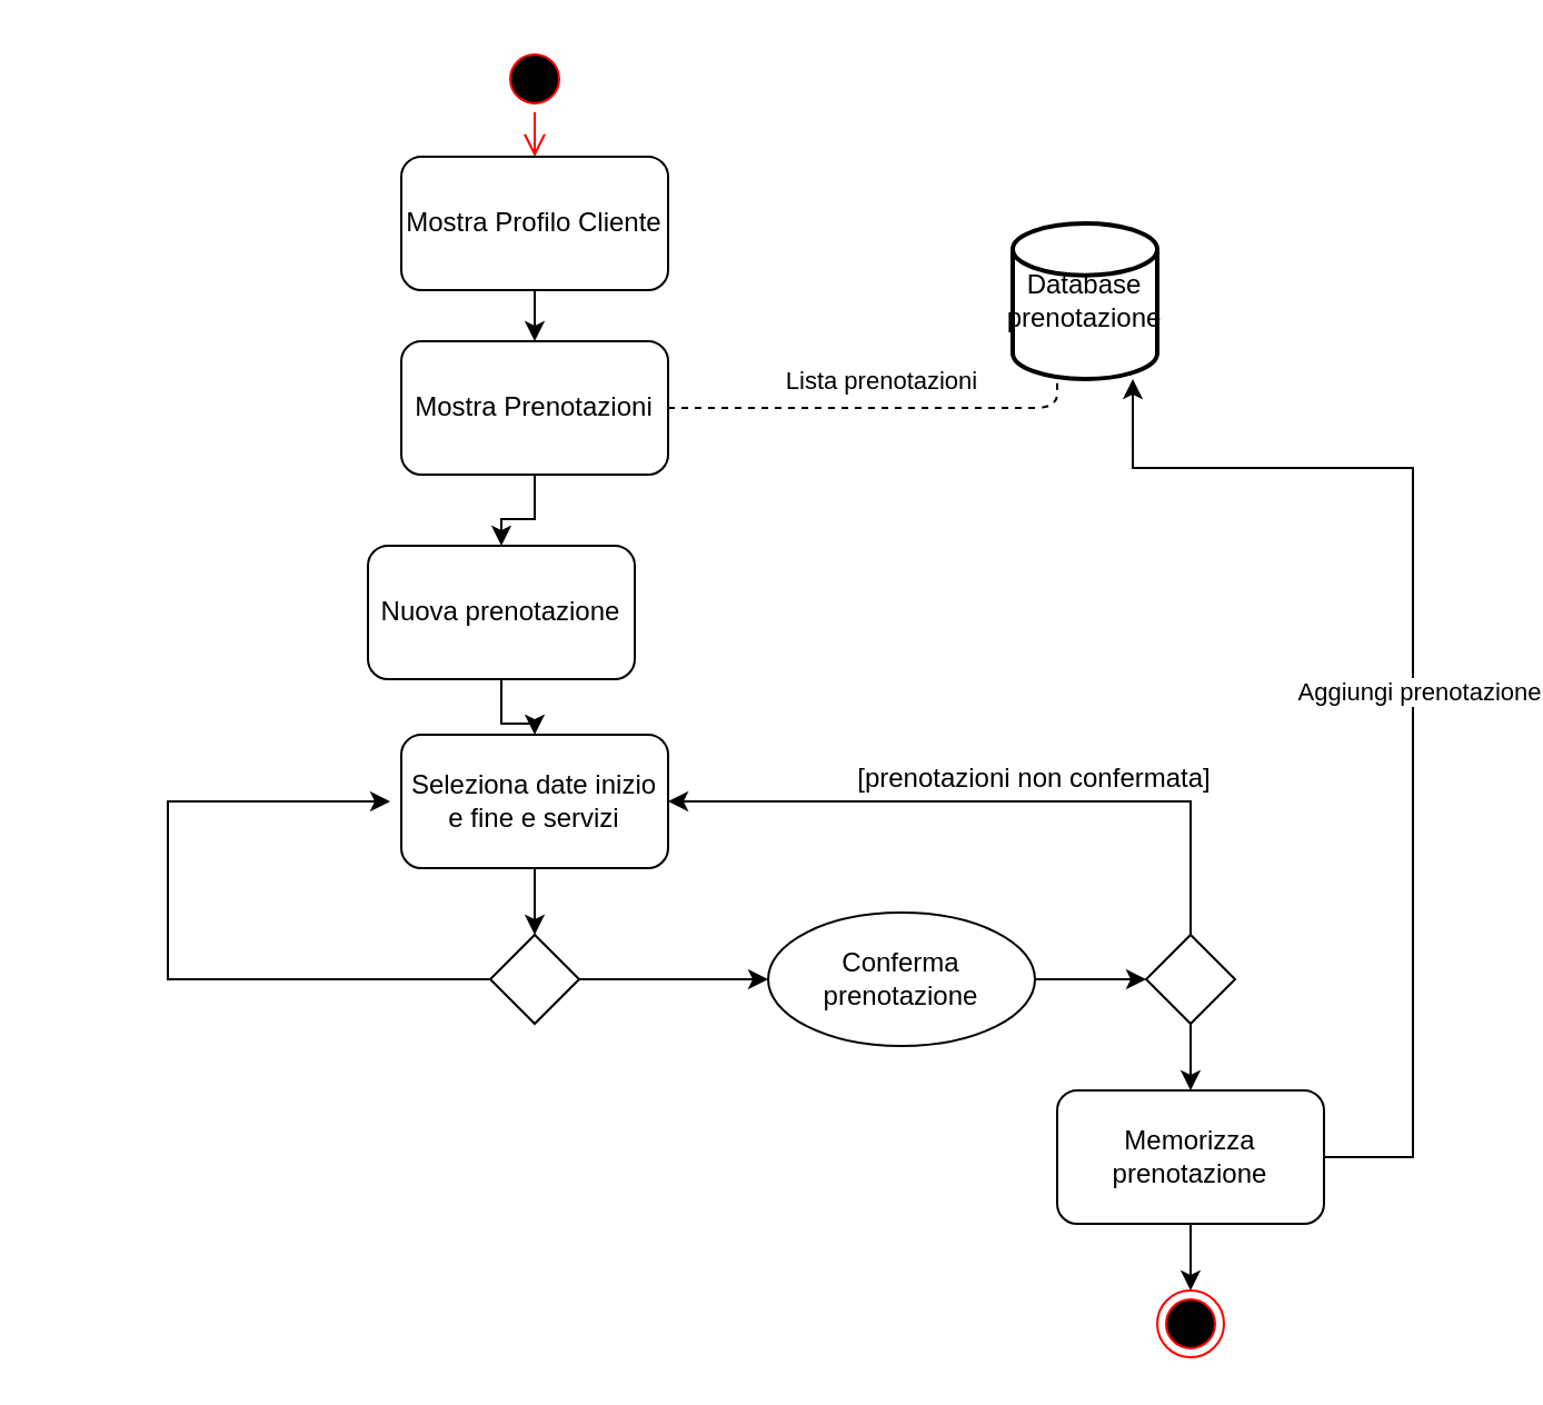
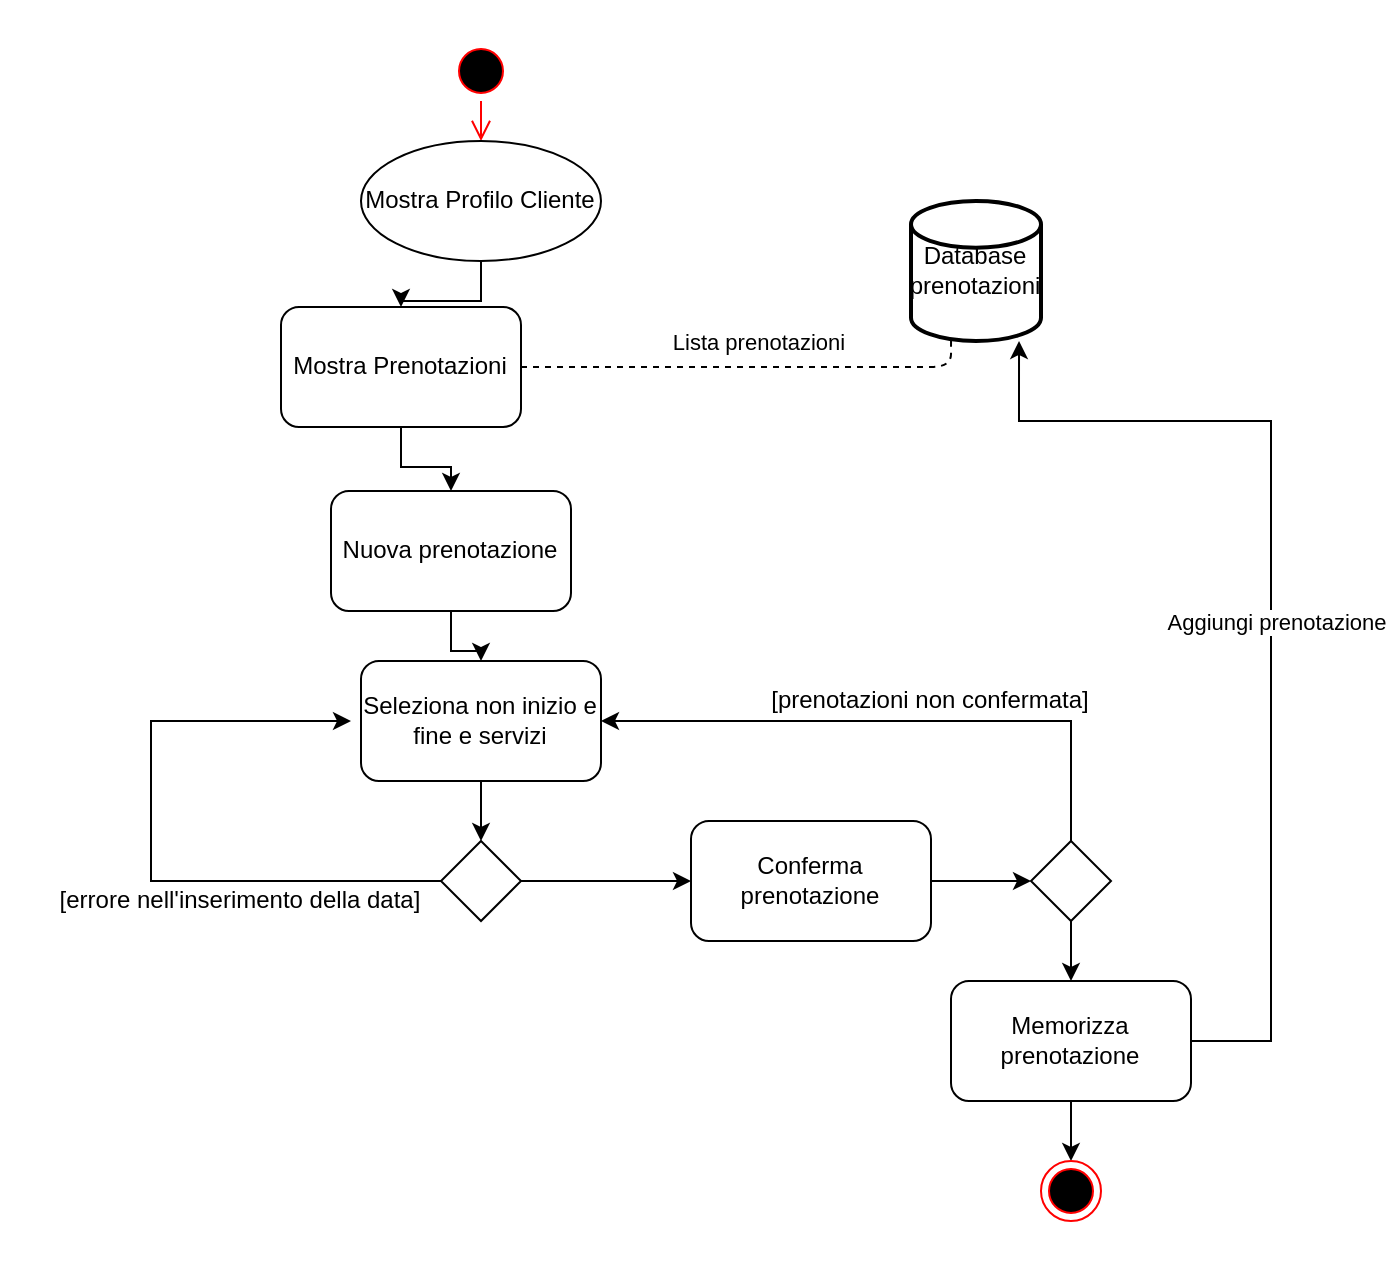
- <mxCell id="5" value="Mostra Profilo Cliente" style="rounded=1;whiteSpace=wrap;html=1;" parent="1" vertex="1"><mxGeometry x="180" y="70" width="120" height="60" as="geometry" /></mxCell>
+ <mxCell id="5" value="Mostra Profilo Cliente" style="ellipse;whiteSpace=wrap;html=1;" parent="1" vertex="1"><mxGeometry x="180" y="70" width="120" height="60" as="geometry" /></mxCell>
- <mxCell id="27" value="Database&lt;br&gt;prenotazione" style="strokeWidth=2;html=1;shape=mxgraph.flowchart.database;whiteSpace=wrap;" vertex="1" parent="1"><mxGeometry x="455" y="100" width="65" height="70" as="geometry" /></mxCell>
+ <mxCell id="27" value="Database&lt;br&gt;prenotazioni" style="strokeWidth=2;html=1;shape=mxgraph.flowchart.database;whiteSpace=wrap;" vertex="1" parent="1"><mxGeometry x="455" y="100" width="65" height="70" as="geometry" /></mxCell>
- <mxCell id="7" value="Mostra Prenotazioni" style="rounded=1;whiteSpace=wrap;html=1;" parent="1" vertex="1"><mxGeometry x="180" y="153" width="120" height="60" as="geometry" /></mxCell>
+ <mxCell id="7" value="Mostra Prenotazioni" style="rounded=1;whiteSpace=wrap;html=1;" parent="1" vertex="1"><mxGeometry x="140" y="153" width="120" height="60" as="geometry" /></mxCell>
- <mxCell id="11" value="Seleziona date inizio e fine e servizi" style="rounded=1;whiteSpace=wrap;html=1;" parent="1" vertex="1"><mxGeometry x="180" y="330" width="120" height="60" as="geometry" /></mxCell>
+ <mxCell id="11" value="Seleziona non inizio e fine e servizi" style="rounded=1;whiteSpace=wrap;html=1;" parent="1" vertex="1"><mxGeometry x="180" y="330" width="120" height="60" as="geometry" /></mxCell>
- <mxCell id="17" value="Conferma prenotazione" style="ellipse;whiteSpace=wrap;html=1;" parent="1" vertex="1"><mxGeometry x="345" y="410" width="120" height="60" as="geometry" /></mxCell>
+ <mxCell id="17" value="Conferma prenotazione" style="rounded=1;whiteSpace=wrap;html=1;" parent="1" vertex="1"><mxGeometry x="345" y="410" width="120" height="60" as="geometry" /></mxCell>
+ <mxCell id="15" value="[errore nell'inserimento della data]" style="text;html=1;strokeColor=none;fillColor=none;align=center;verticalAlign=middle;whiteSpace=wrap;rounded=0;" parent="1" vertex="1"><mxGeometry x="20" y="440" width="200" height="20" as="geometry" /></mxCell>
